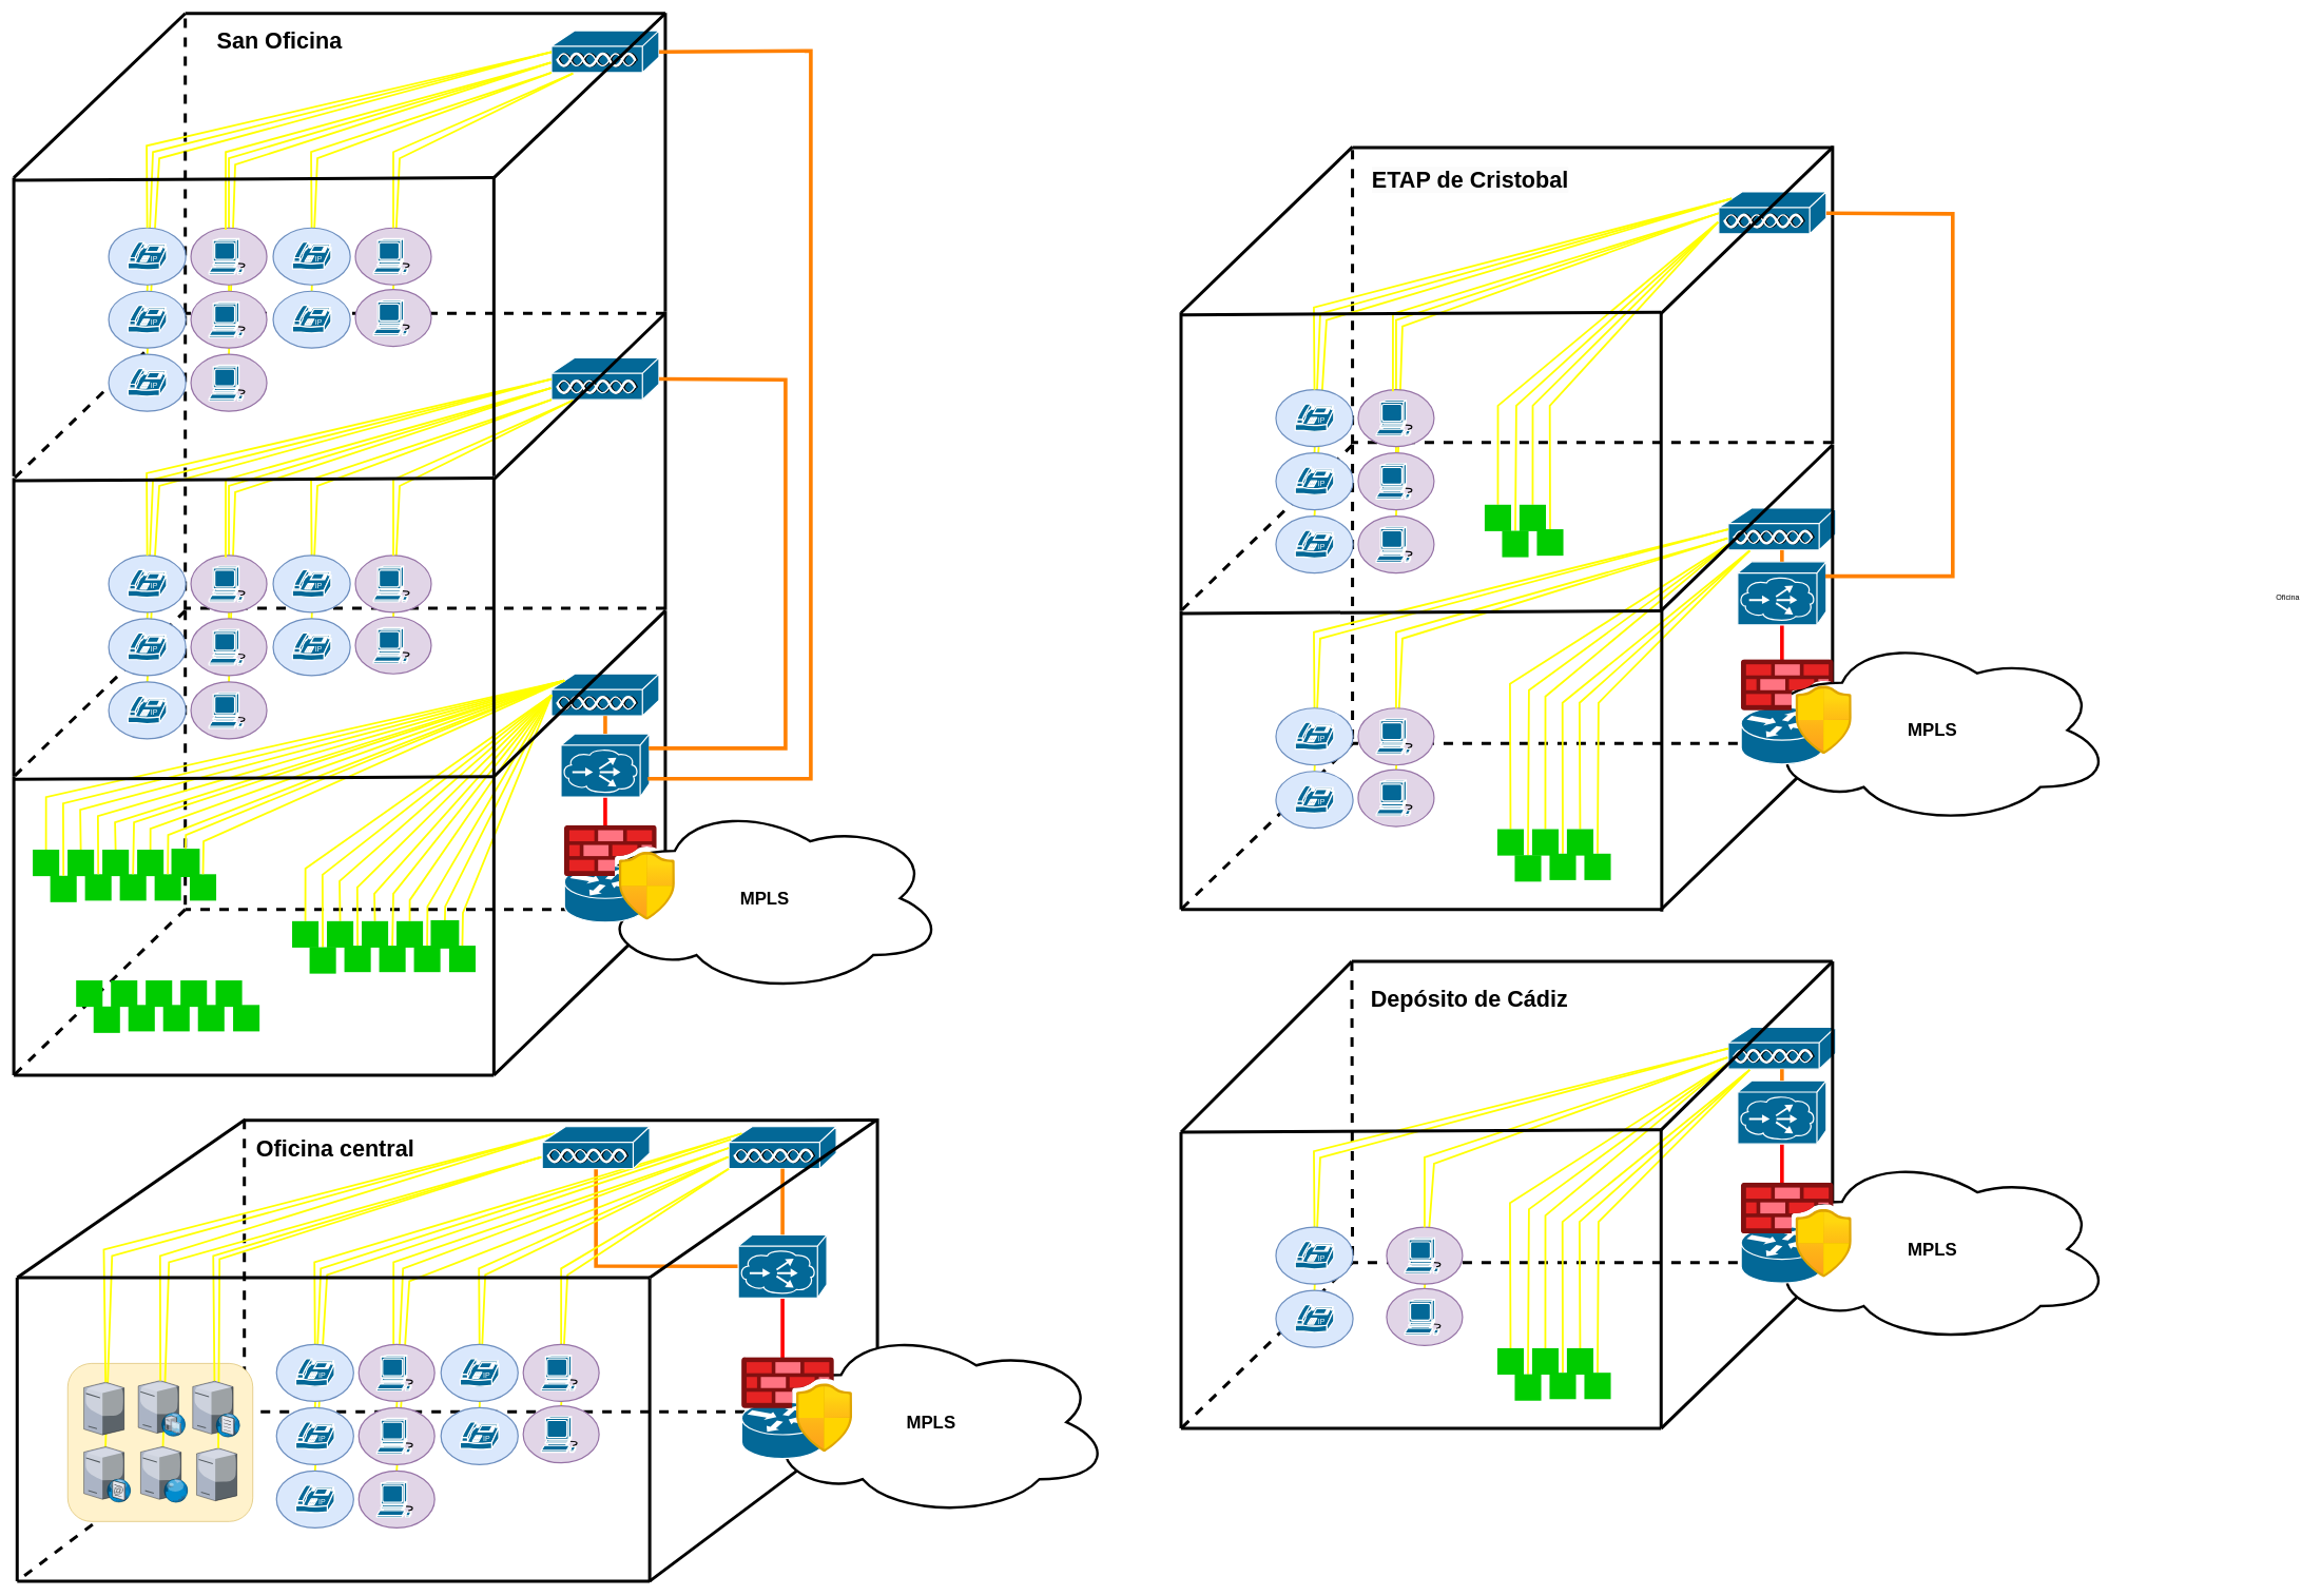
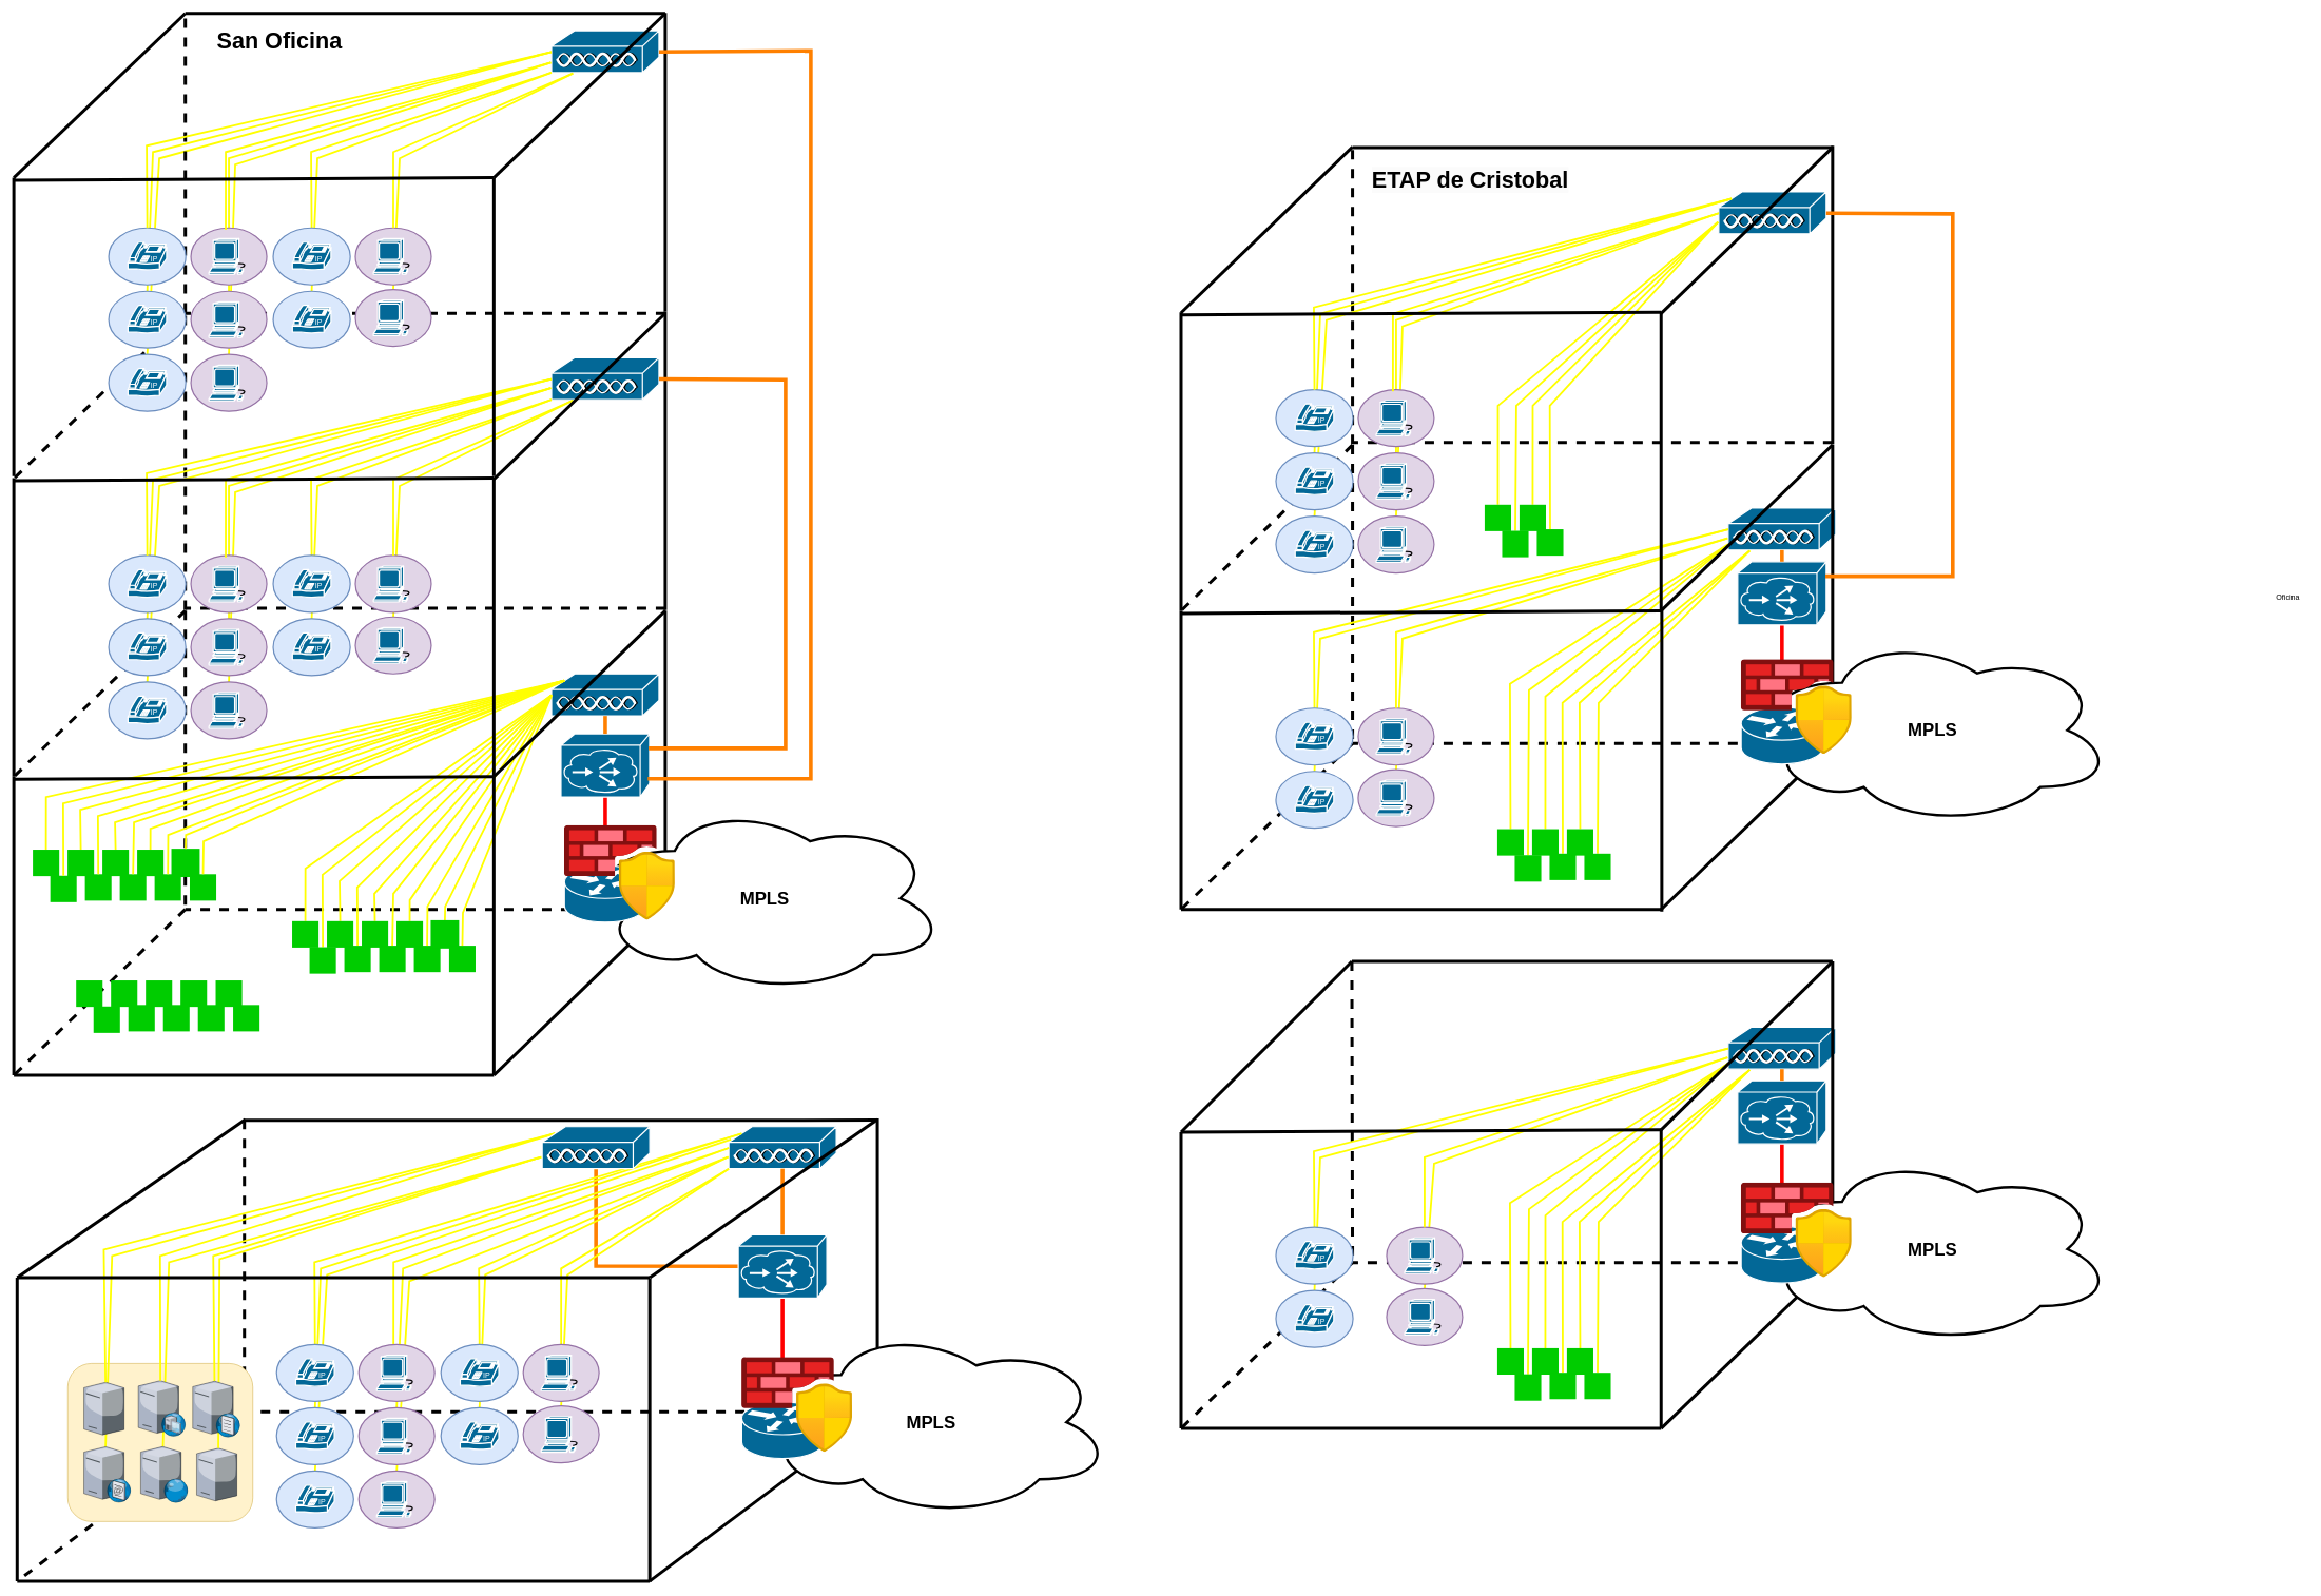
- <mxCell id="116" value="&lt;div style=&quot;text-align: center;&quot;&gt;&lt;span style=&quot;background-color: transparent; color: light-dark(rgb(0, 0, 0), rgb(255, 255, 255)); font-size: 36px;&quot;&gt;&lt;b&gt;Depósito de Cádiz&lt;/b&gt;&lt;/span&gt;&lt;/div&gt;" style="text;whiteSpace=wrap;html=1;" vertex="1" parent="1"><mxGeometry x="2163.59" y="1550.63" width="340" height="70" as="geometry" /></mxCell>
- <mxCell id="273" value="&lt;font style=&quot;font-size: 36px;&quot;&gt;&lt;b style=&quot;&quot;&gt;Oficina central&lt;/b&gt;&lt;/font&gt;" style="text;html=1;align=center;verticalAlign=middle;whiteSpace=wrap;rounded=0;movable=1;resizable=1;rotatable=1;deletable=1;editable=1;locked=0;connectable=1;container=0;" vertex="1" parent="1"><mxGeometry x="398.6" y="1790.63" width="260" height="48.75" as="geometry" /></mxCell>
